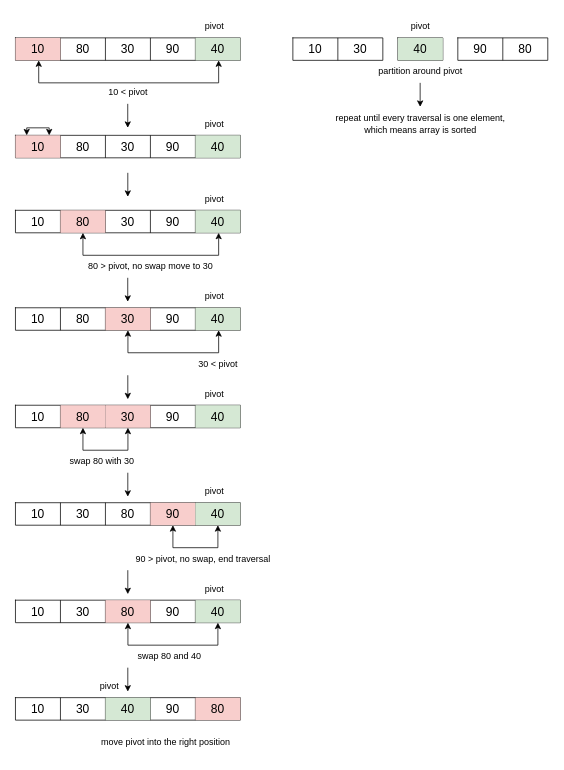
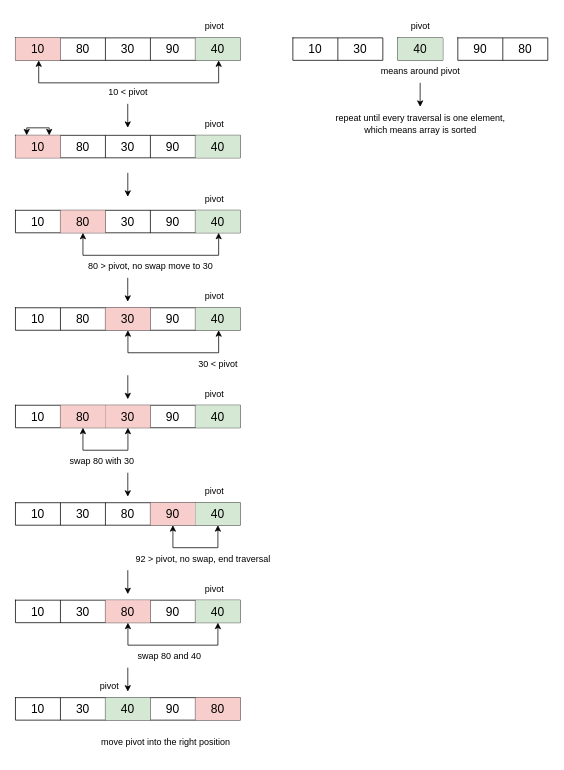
- <mxCell id="91" value="partition around pivot" style="text;html=1;align=center;verticalAlign=middle;resizable=0;points=[];autosize=1;strokeColor=none;fillColor=none;" vertex="1" parent="1"><mxGeometry x="490" y="80" width="140" height="30" as="geometry" /></mxCell>
+ <mxCell id="91" value="means around pivot" style="text;html=1;align=center;verticalAlign=middle;resizable=0;points=[];autosize=1;strokeColor=none;fillColor=none;" vertex="1" parent="1"><mxGeometry x="490" y="80" width="140" height="30" as="geometry" /></mxCell>
- <mxCell id="64" value="90 &amp;gt; pivot, no swap, end traversal" style="text;html=1;align=center;verticalAlign=middle;resizable=0;points=[];autosize=1;strokeColor=none;fillColor=none;" parent="1" vertex="1"><mxGeometry x="170" y="730" width="200" height="30" as="geometry" /></mxCell>
+ <mxCell id="64" value="92 &amp;gt; pivot, no swap, end traversal" style="text;html=1;align=center;verticalAlign=middle;resizable=0;points=[];autosize=1;strokeColor=none;fillColor=none;" parent="1" vertex="1"><mxGeometry x="170" y="730" width="200" height="30" as="geometry" /></mxCell>
